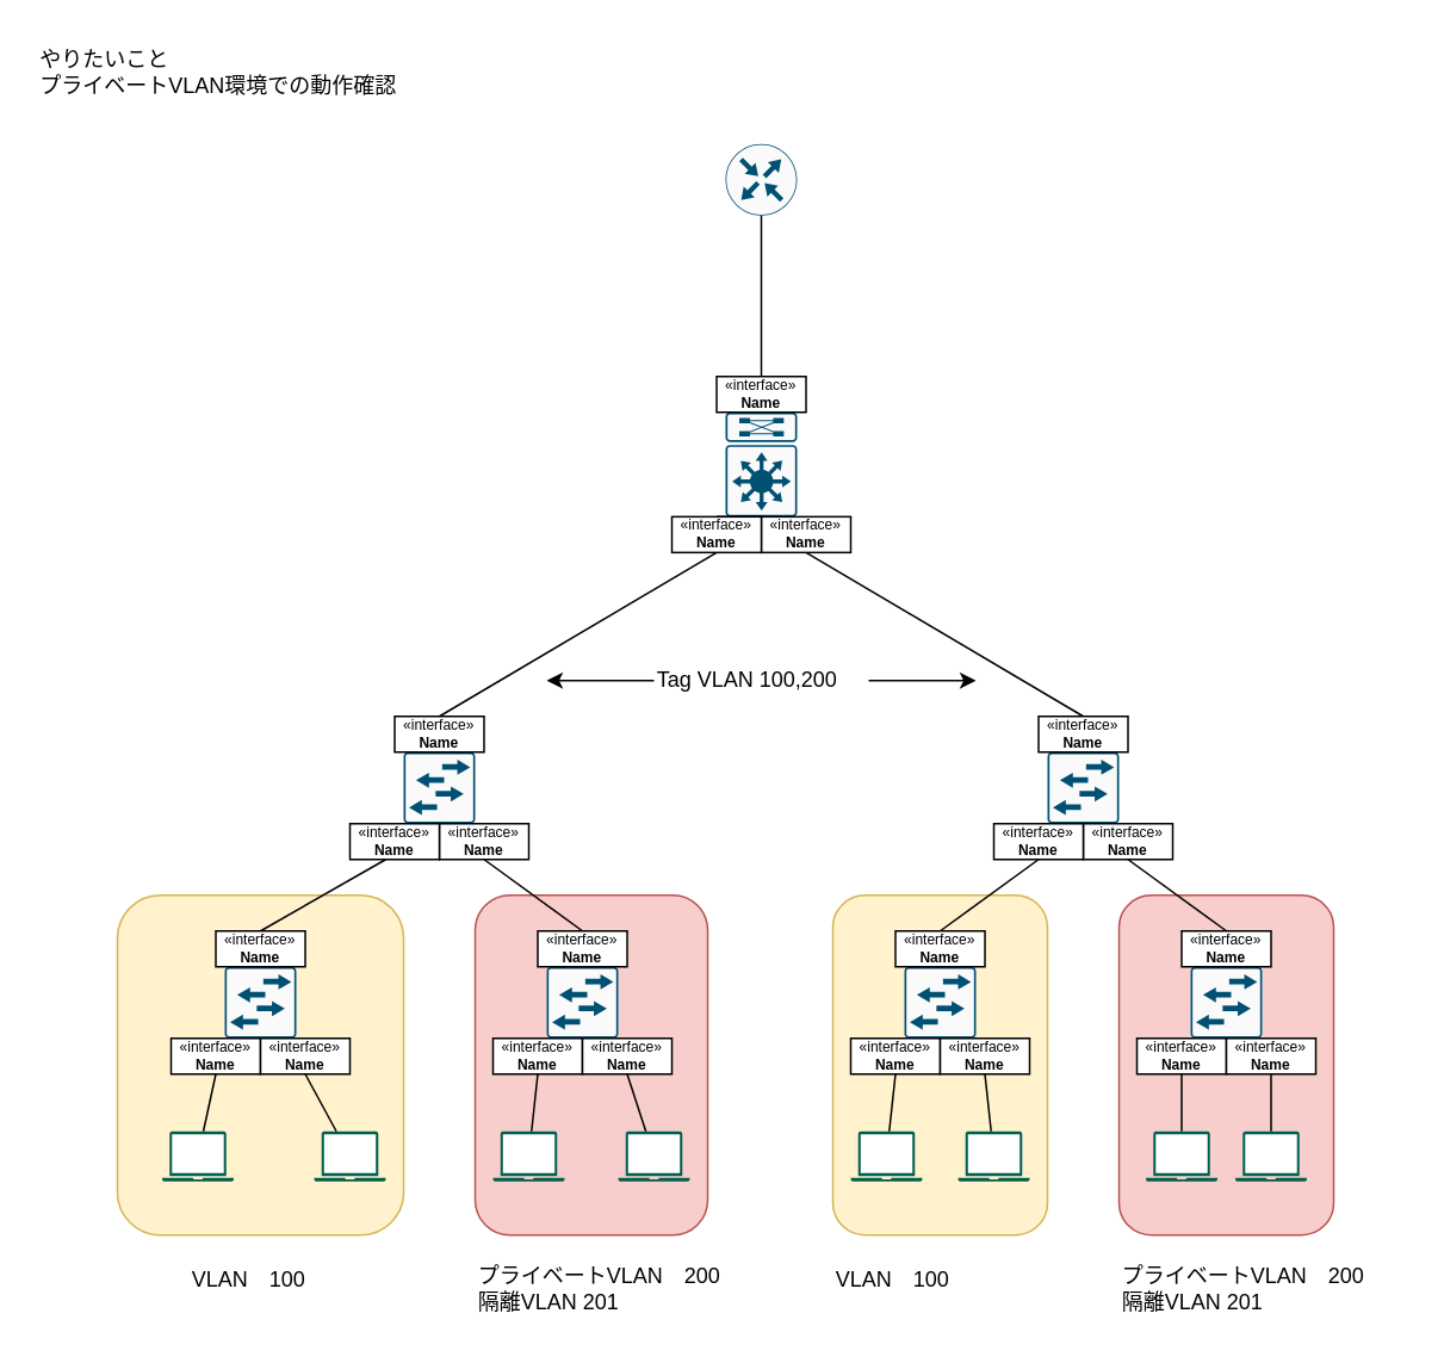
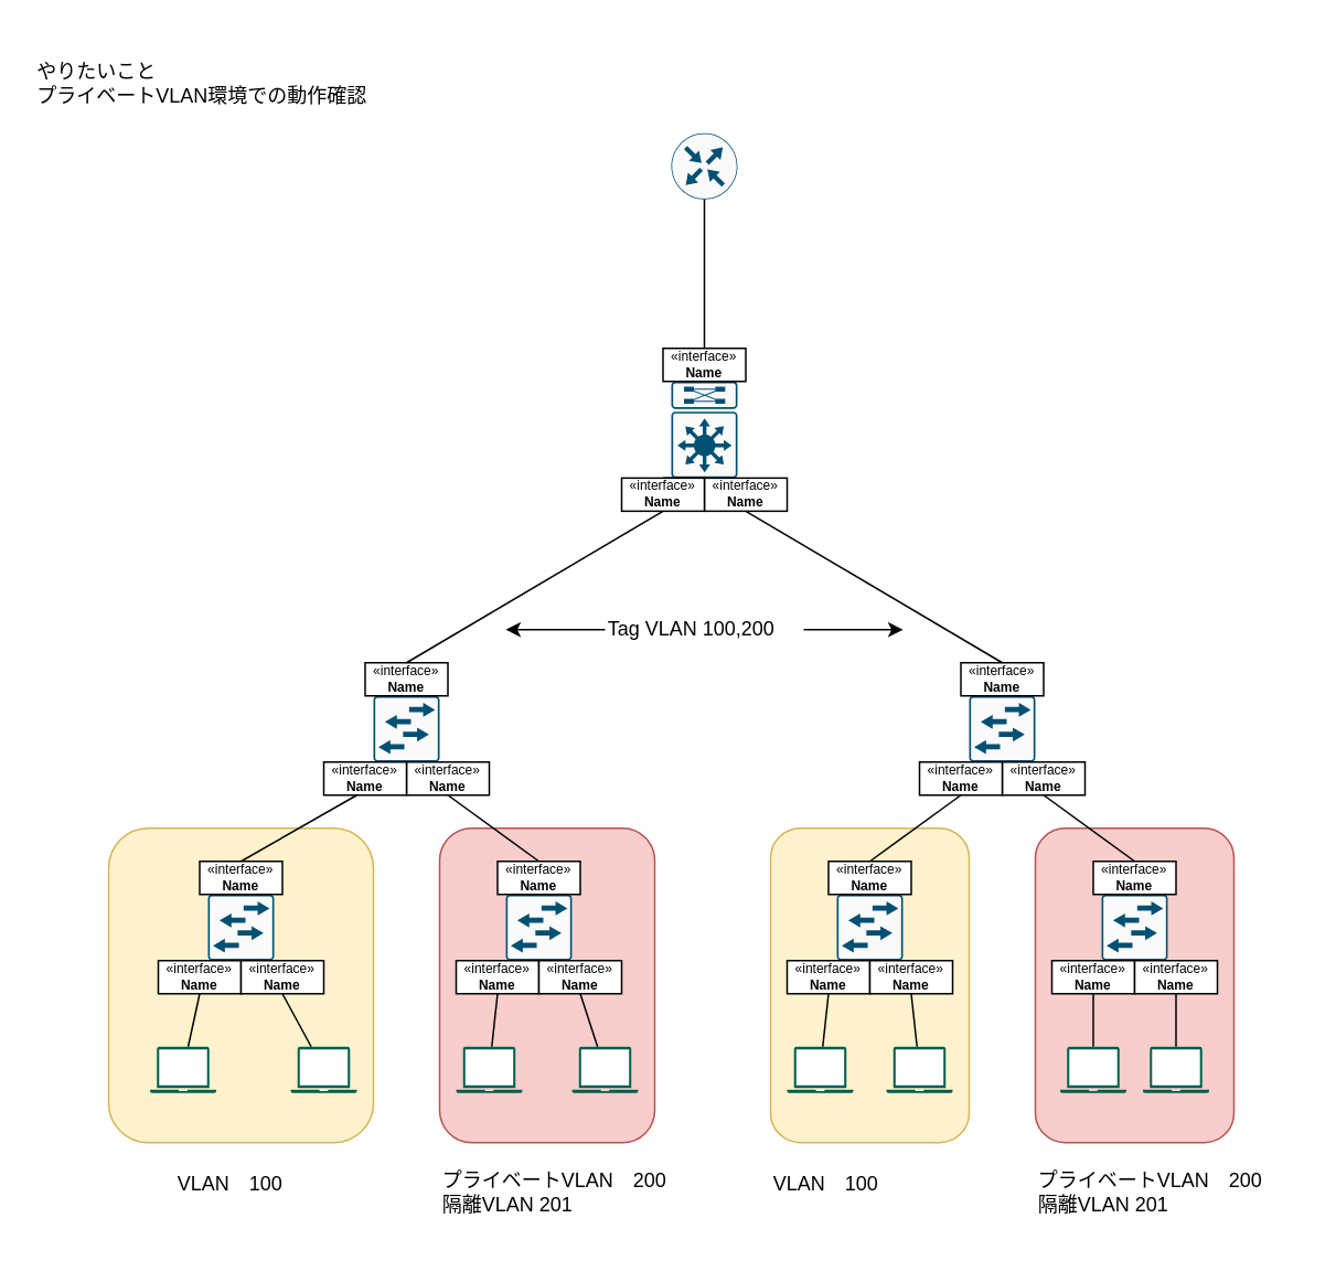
- <mxCell id="21" value="やりたいこと&lt;div&gt;プライベートVLAN環境での動作確認&lt;/div&gt;" style="text;html=1;align=left;verticalAlign=middle;resizable=0;points=[];autosize=1;strokeColor=none;fillColor=none;" vertex="1" parent="1"><mxGeometry x="20" y="20" width="220" height="40" as="geometry" /></mxCell>
+ <mxCell id="21" value="やりたいこと&lt;div&gt;プライベートVLAN環境での動作確認&lt;/div&gt;" style="text;html=1;align=left;verticalAlign=middle;resizable=0;points=[];autosize=1;strokeColor=none;fillColor=none;" vertex="1" parent="1"><mxGeometry x="20" y="30" width="220" height="40" as="geometry" /></mxCell>
